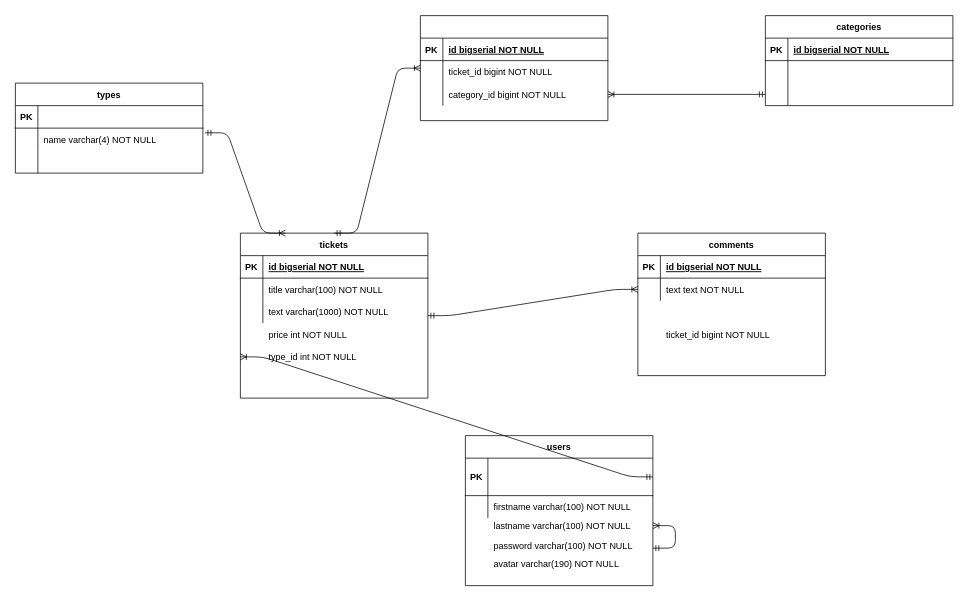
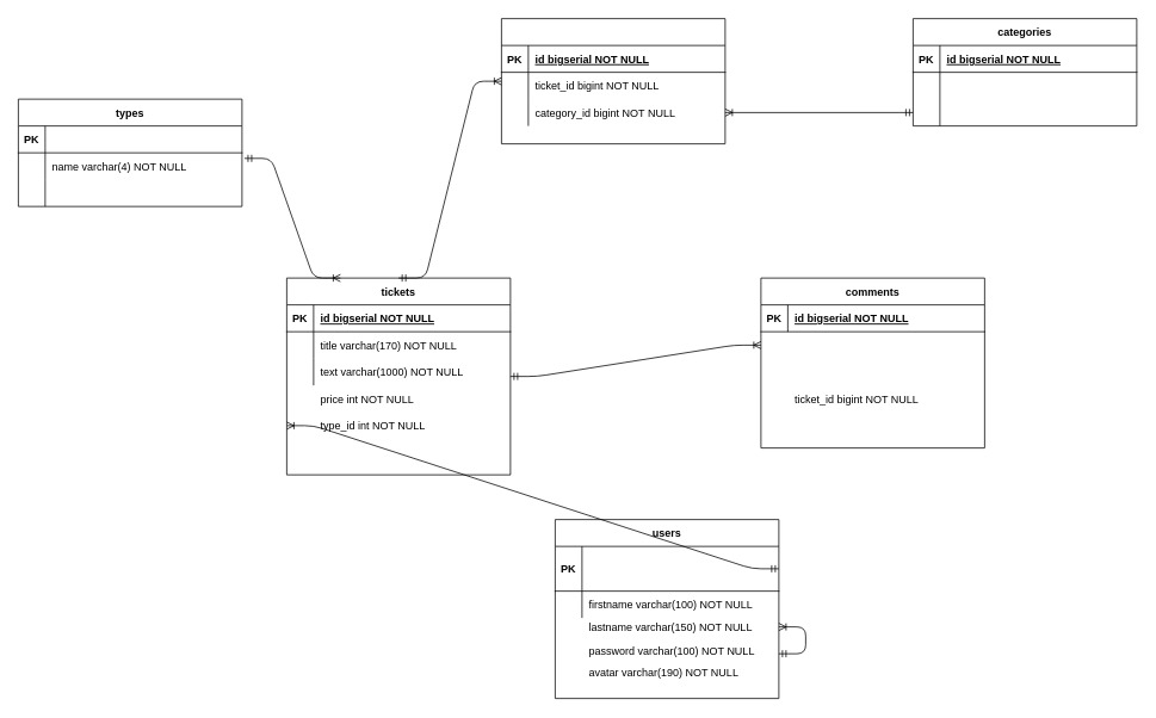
- <mxCell id="62" value="text text NOT NULL" style="shape=partialRectangle;overflow=hidden;connectable=0;fillColor=none;top=0;left=0;bottom=0;right=0;align=left;spacingLeft=6;" parent="60" vertex="1"><mxGeometry x="30" width="220" height="30" as="geometry" /></mxCell>
- <mxCell id="19" value="title varchar(100) NOT NULL" style="shape=partialRectangle;overflow=hidden;connectable=0;fillColor=none;top=0;left=0;bottom=0;right=0;align=left;spacingLeft=6;" parent="17" vertex="1"><mxGeometry x="30" width="220" height="30" as="geometry" /></mxCell>
+ <mxCell id="19" value="title varchar(170) NOT NULL" style="shape=partialRectangle;overflow=hidden;connectable=0;fillColor=none;top=0;left=0;bottom=0;right=0;align=left;spacingLeft=6;" parent="17" vertex="1"><mxGeometry x="30" width="220" height="30" as="geometry" /></mxCell>
- <mxCell id="8" value="lastname varchar(100) NOT NULL" style="shape=partialRectangle;overflow=hidden;connectable=0;fillColor=none;top=0;left=0;bottom=0;right=0;align=left;spacingLeft=6;" parent="1" vertex="1"><mxGeometry x="650" y="685" width="220" height="30" as="geometry" /></mxCell>
+ <mxCell id="8" value="lastname varchar(150) NOT NULL" style="shape=partialRectangle;overflow=hidden;connectable=0;fillColor=none;top=0;left=0;bottom=0;right=0;align=left;spacingLeft=6;" parent="1" vertex="1"><mxGeometry x="650" y="685" width="220" height="30" as="geometry" /></mxCell>
